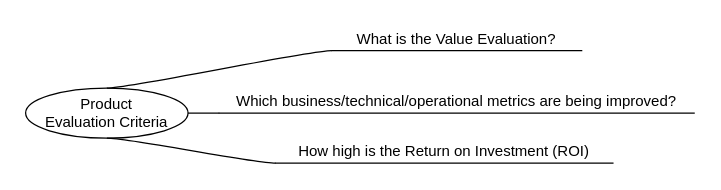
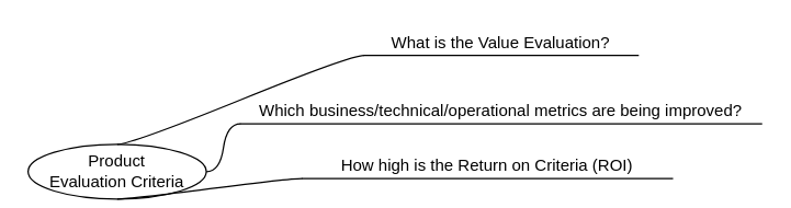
- <mxCell id="2" value="Product &lt;br&gt;Evaluation Criteria" style="ellipse;whiteSpace=wrap;html=1;align=center;newEdgeStyle={&quot;edgeStyle&quot;:&quot;entityRelationEdgeStyle&quot;,&quot;startArrow&quot;:&quot;none&quot;,&quot;endArrow&quot;:&quot;none&quot;,&quot;segment&quot;:10,&quot;curved&quot;:1};treeFolding=1;treeMoving=1;" vertex="1" parent="1"><mxGeometry x="20" y="70" width="130" height="40" as="geometry" /></mxCell>
+ <mxCell id="2" value="Product &lt;br&gt;Evaluation Criteria" style="ellipse;whiteSpace=wrap;html=1;align=center;newEdgeStyle={&quot;edgeStyle&quot;:&quot;entityRelationEdgeStyle&quot;,&quot;startArrow&quot;:&quot;none&quot;,&quot;endArrow&quot;:&quot;none&quot;,&quot;segment&quot;:10,&quot;curved&quot;:1};treeFolding=1;treeMoving=1;" vertex="1" parent="1"><mxGeometry x="20" y="105" width="130" height="40" as="geometry" /></mxCell>
- <mxCell id="7" value="How high is the Return on Investment (ROI)" style="whiteSpace=wrap;html=1;shape=partialRectangle;top=0;left=0;bottom=1;right=0;points=[[0,1],[1,1]];fillColor=none;align=center;verticalAlign=bottom;routingCenterY=0.5;snapToPoint=1;recursiveResize=0;autosize=1;treeFolding=1;treeMoving=1;newEdgeStyle={&quot;edgeStyle&quot;:&quot;entityRelationEdgeStyle&quot;,&quot;startArrow&quot;:&quot;none&quot;,&quot;endArrow&quot;:&quot;none&quot;,&quot;segment&quot;:10,&quot;curved&quot;:1};" vertex="1" parent="1"><mxGeometry x="220" y="110" width="270" height="20" as="geometry" /></mxCell>
+ <mxCell id="7" value="How high is the Return on Criteria (ROI)" style="whiteSpace=wrap;html=1;shape=partialRectangle;top=0;left=0;bottom=1;right=0;points=[[0,1],[1,1]];fillColor=none;align=center;verticalAlign=bottom;routingCenterY=0.5;snapToPoint=1;recursiveResize=0;autosize=1;treeFolding=1;treeMoving=1;newEdgeStyle={&quot;edgeStyle&quot;:&quot;entityRelationEdgeStyle&quot;,&quot;startArrow&quot;:&quot;none&quot;,&quot;endArrow&quot;:&quot;none&quot;,&quot;segment&quot;:10,&quot;curved&quot;:1};" vertex="1" parent="1"><mxGeometry x="220" y="110" width="270" height="20" as="geometry" /></mxCell>
